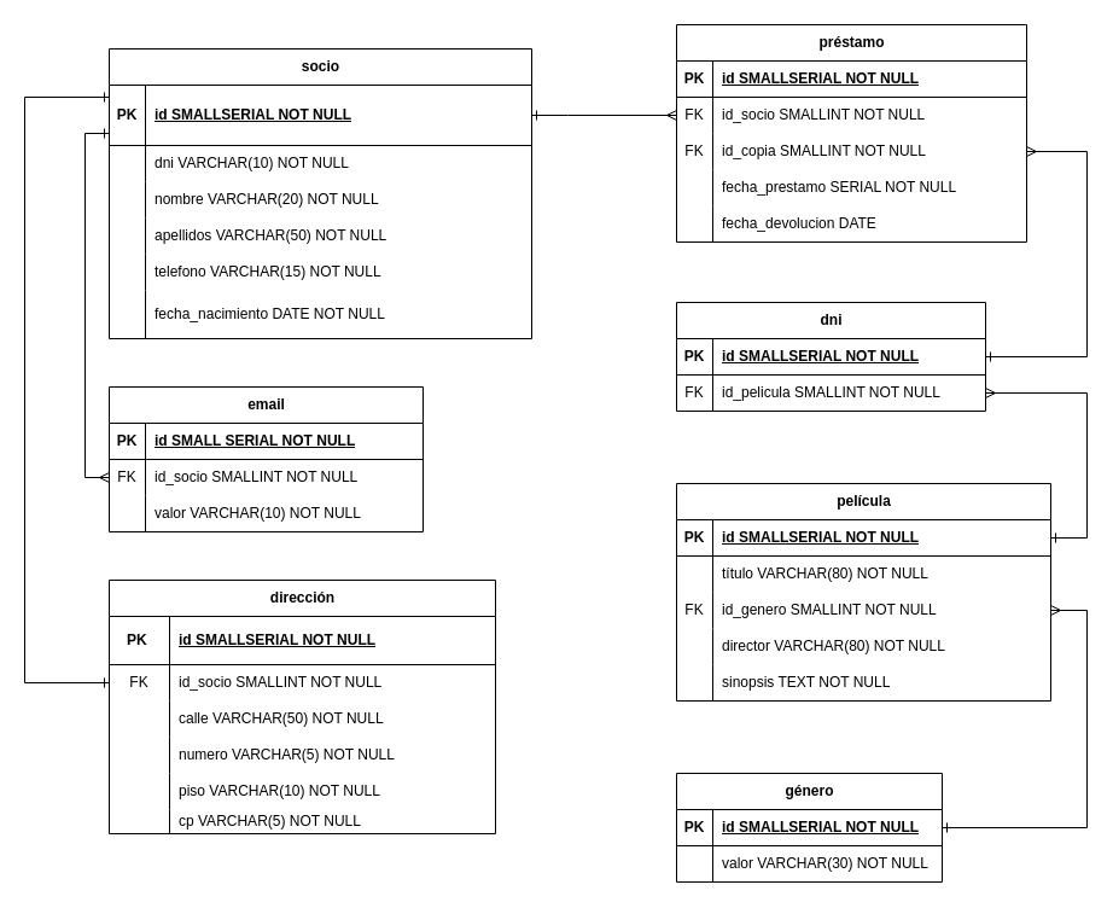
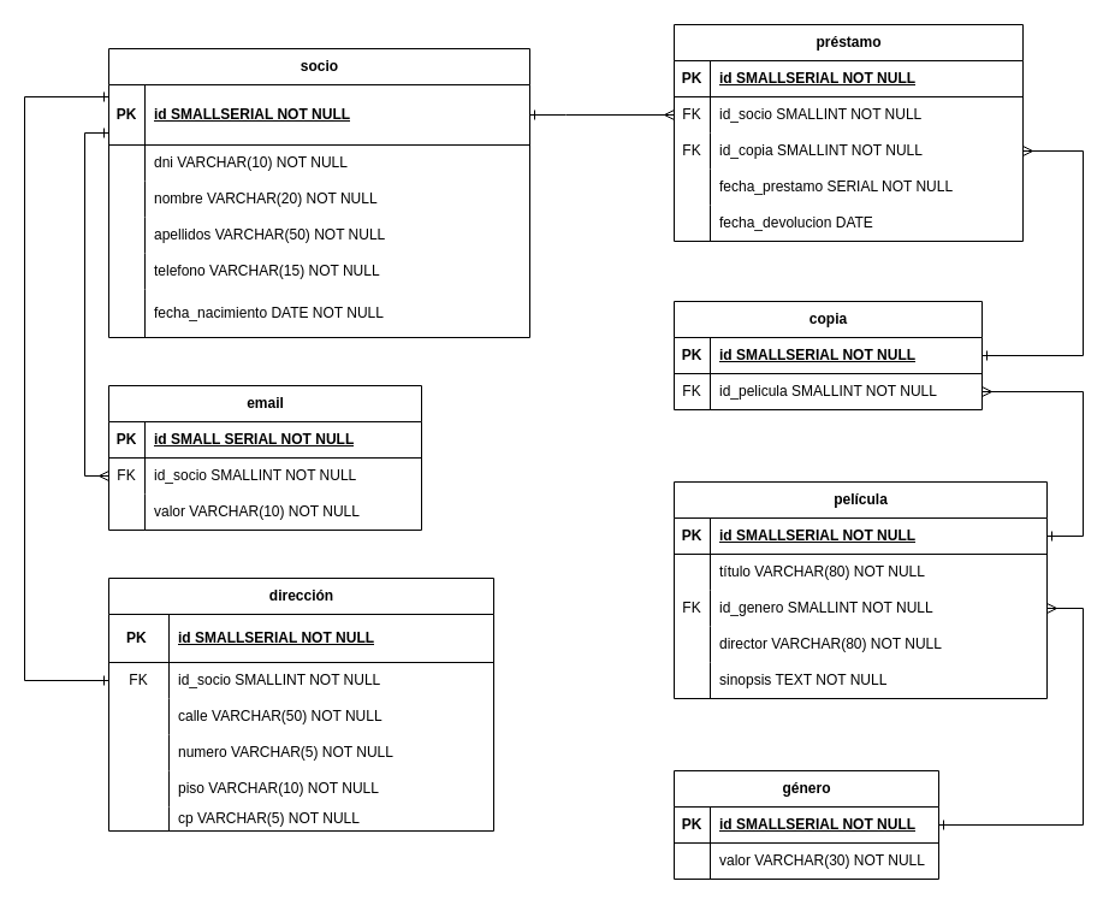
- <mxCell id="72" value="dni" style="shape=table;startSize=30;container=1;collapsible=1;childLayout=tableLayout;fixedRows=1;rowLines=0;fontStyle=1;align=center;resizeLast=1;html=1;" parent="1" vertex="1"><mxGeometry x="560" y="250" width="256" height="90" as="geometry" /></mxCell>
+ <mxCell id="72" value="copia" style="shape=table;startSize=30;container=1;collapsible=1;childLayout=tableLayout;fixedRows=1;rowLines=0;fontStyle=1;align=center;resizeLast=1;html=1;" parent="1" vertex="1"><mxGeometry x="560" y="250" width="256" height="90" as="geometry" /></mxCell>
